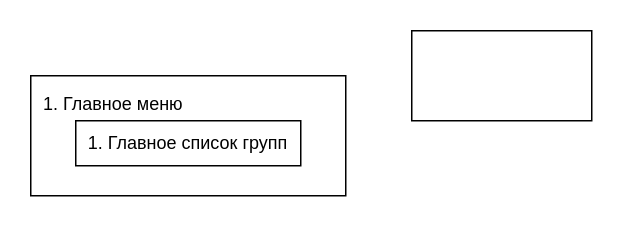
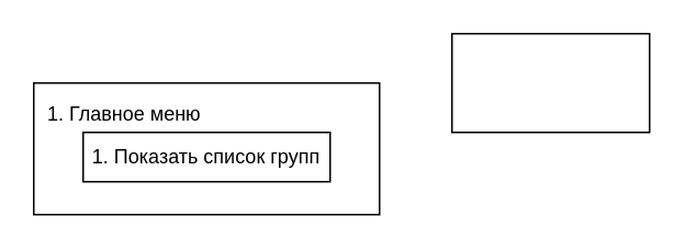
- <mxCell id="3" value="1. Главное список групп" style="rounded=0;whiteSpace=wrap;html=1;" vertex="1" parent="1"><mxGeometry x="50" y="80" width="150" height="30" as="geometry" /></mxCell>
+ <mxCell id="3" value="1. Показать список групп" style="rounded=0;whiteSpace=wrap;html=1;" vertex="1" parent="1"><mxGeometry x="50" y="80" width="150" height="30" as="geometry" /></mxCell>
